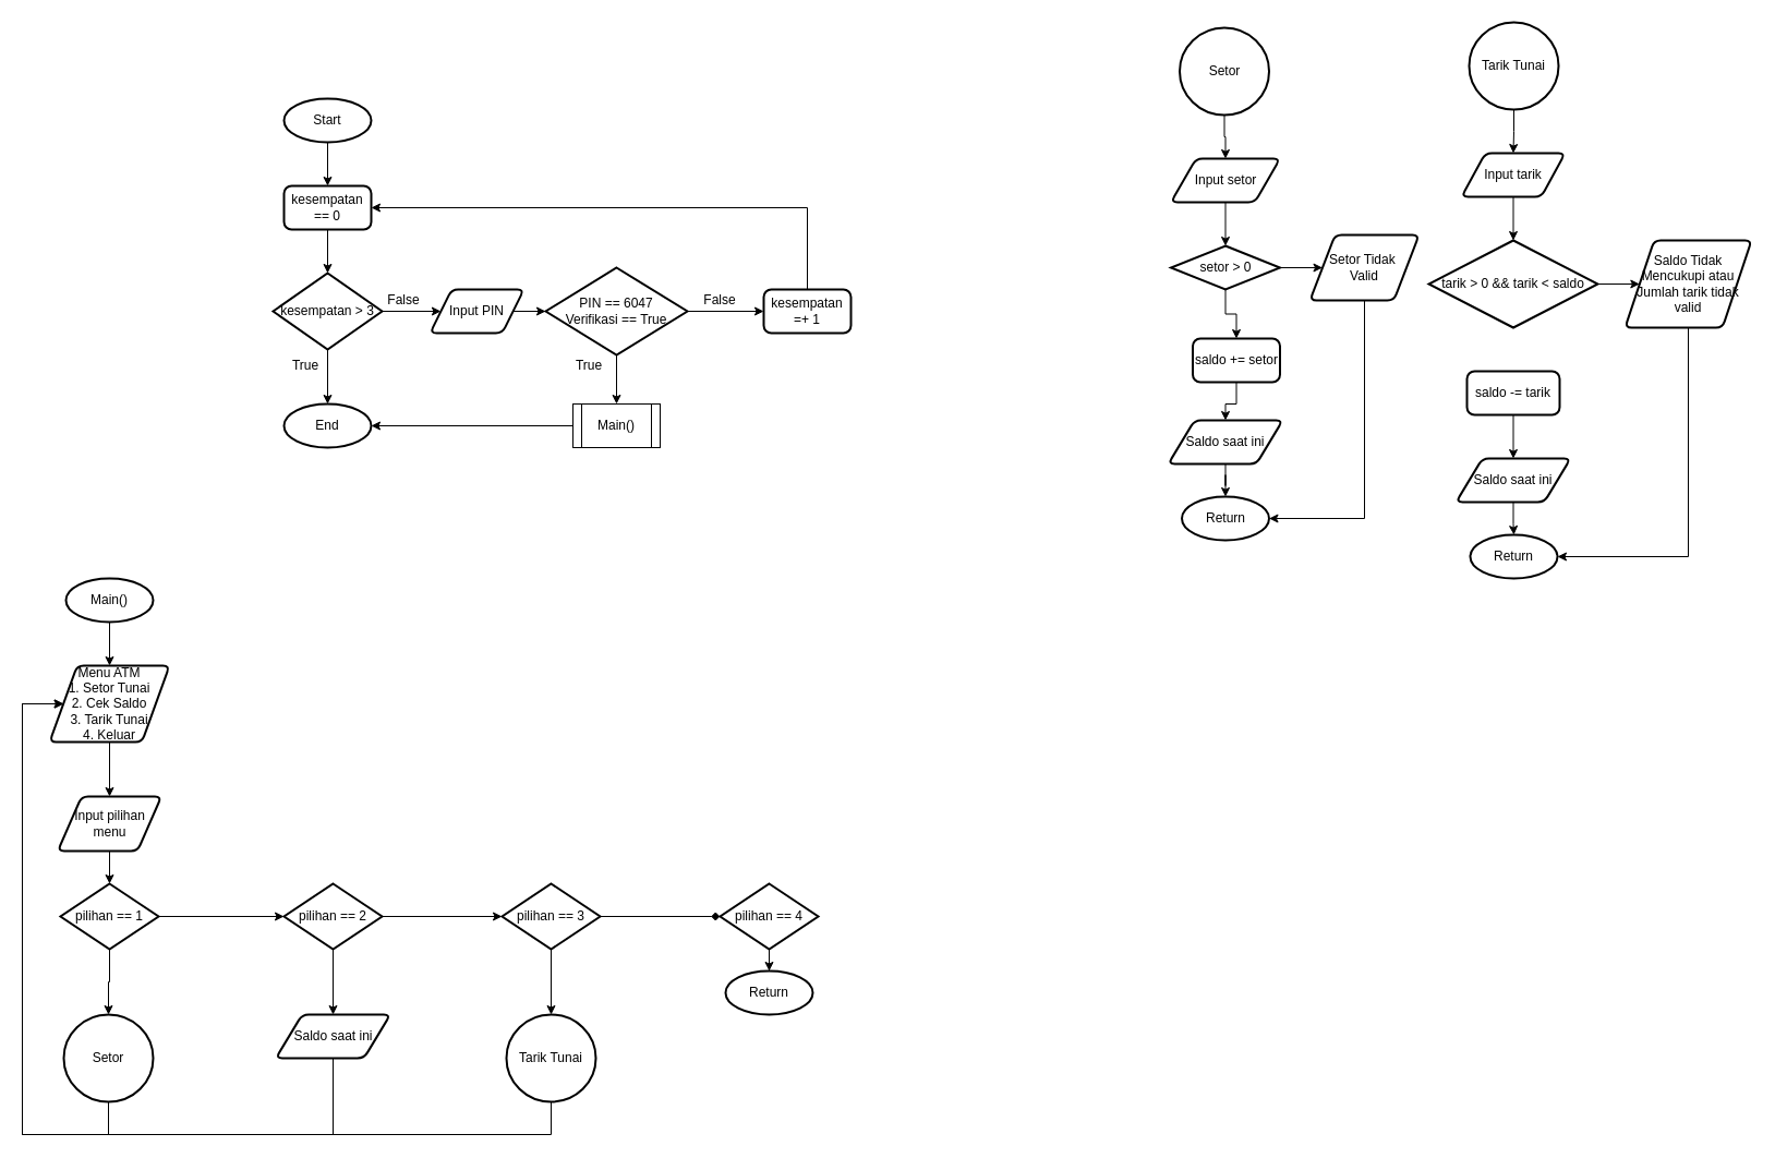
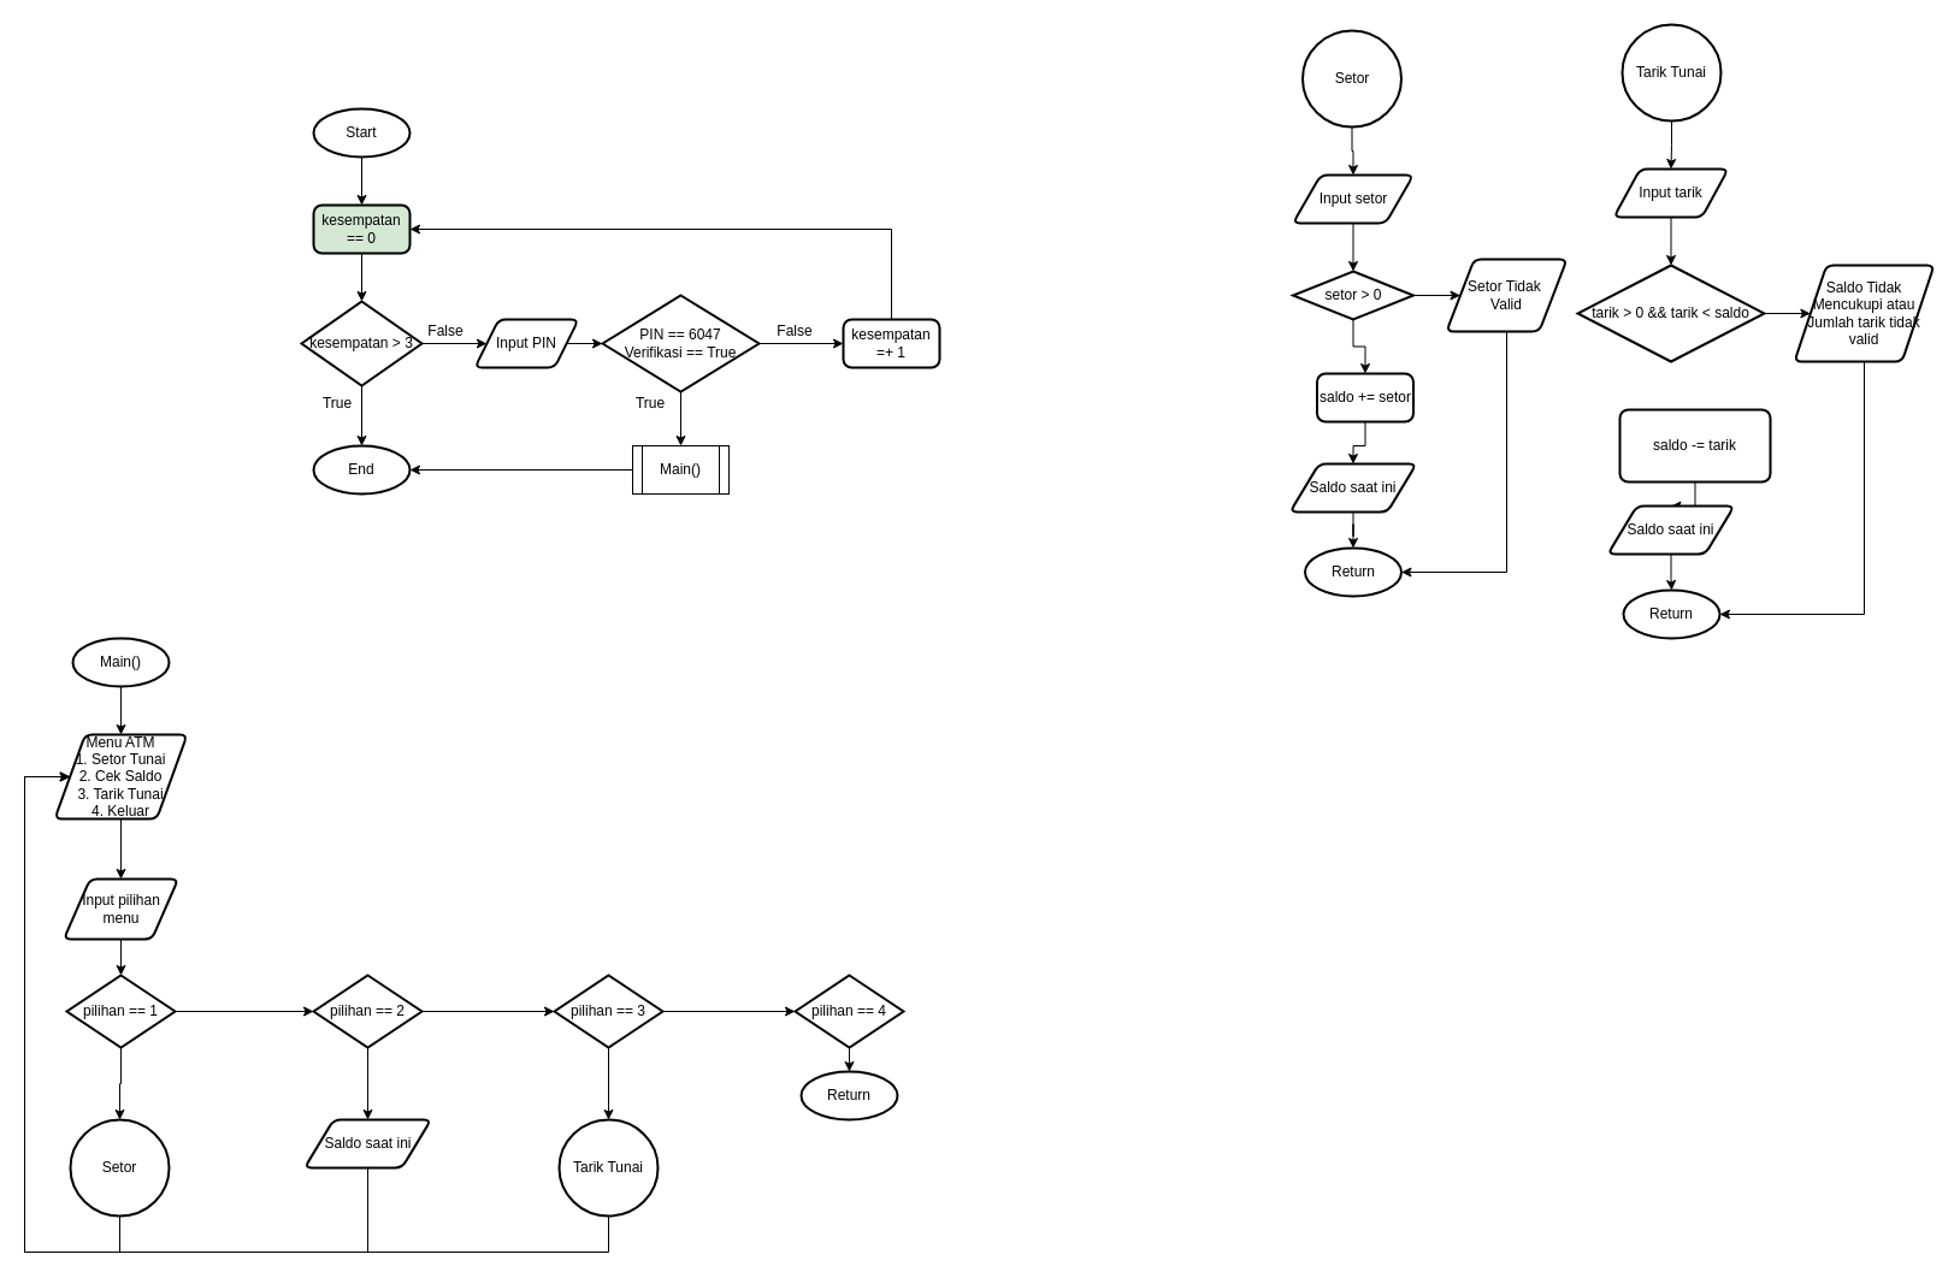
- <mxCell id="10" value="kesempatan == 0" style="rounded=1;whiteSpace=wrap;html=1;absoluteArcSize=1;arcSize=14;strokeWidth=2;" vertex="1" parent="1"><mxGeometry x="260" y="170" width="80" height="40" as="geometry" /></mxCell>
+ <mxCell id="10" value="kesempatan == 0" style="rounded=1;whiteSpace=wrap;html=1;absoluteArcSize=1;arcSize=14;strokeWidth=2;fillColor=#d5e8d4;" vertex="1" parent="1"><mxGeometry x="260" y="170" width="80" height="40" as="geometry" /></mxCell>
- <mxCell id="45" value="saldo -= tarik" style="rounded=1;whiteSpace=wrap;html=1;absoluteArcSize=1;arcSize=14;strokeWidth=2;" vertex="1" parent="1"><mxGeometry x="1345" y="340" width="85" height="40" as="geometry" /></mxCell>
+ <mxCell id="45" value="saldo -= tarik" style="rounded=1;whiteSpace=wrap;html=1;absoluteArcSize=1;arcSize=14;strokeWidth=2;" vertex="1" parent="1"><mxGeometry x="1345" y="340" width="125" height="60" as="geometry" /></mxCell>
- <mxCell id="37" value="" style="edgeStyle=orthogonalEdgeStyle;rounded=0;orthogonalLoop=1;jettySize=auto;html=1;endArrow=diamond;" edge="1" parent="1" source="39" target="49"><mxGeometry relative="1" as="geometry" /></mxCell>
+ <mxCell id="37" value="" style="edgeStyle=orthogonalEdgeStyle;rounded=0;orthogonalLoop=1;jettySize=auto;html=1;" edge="1" parent="1" source="39" target="49"><mxGeometry relative="1" as="geometry" /></mxCell>
